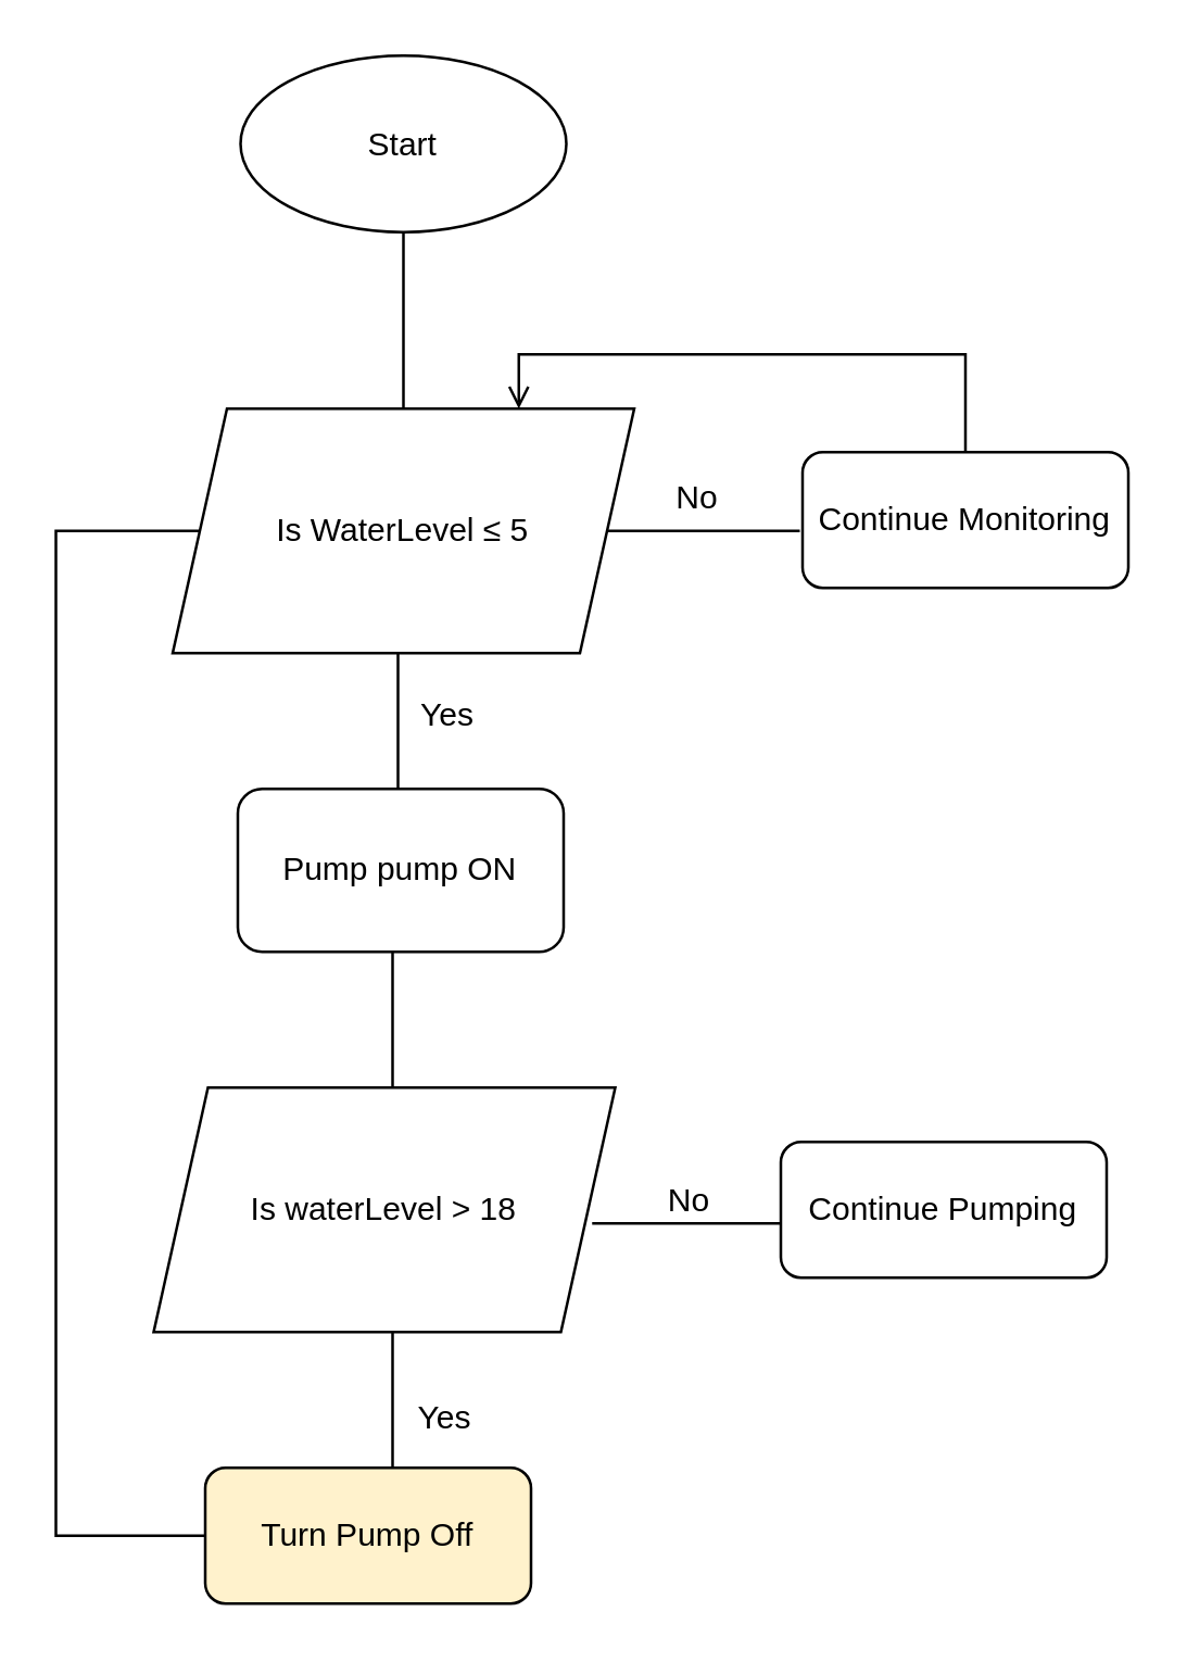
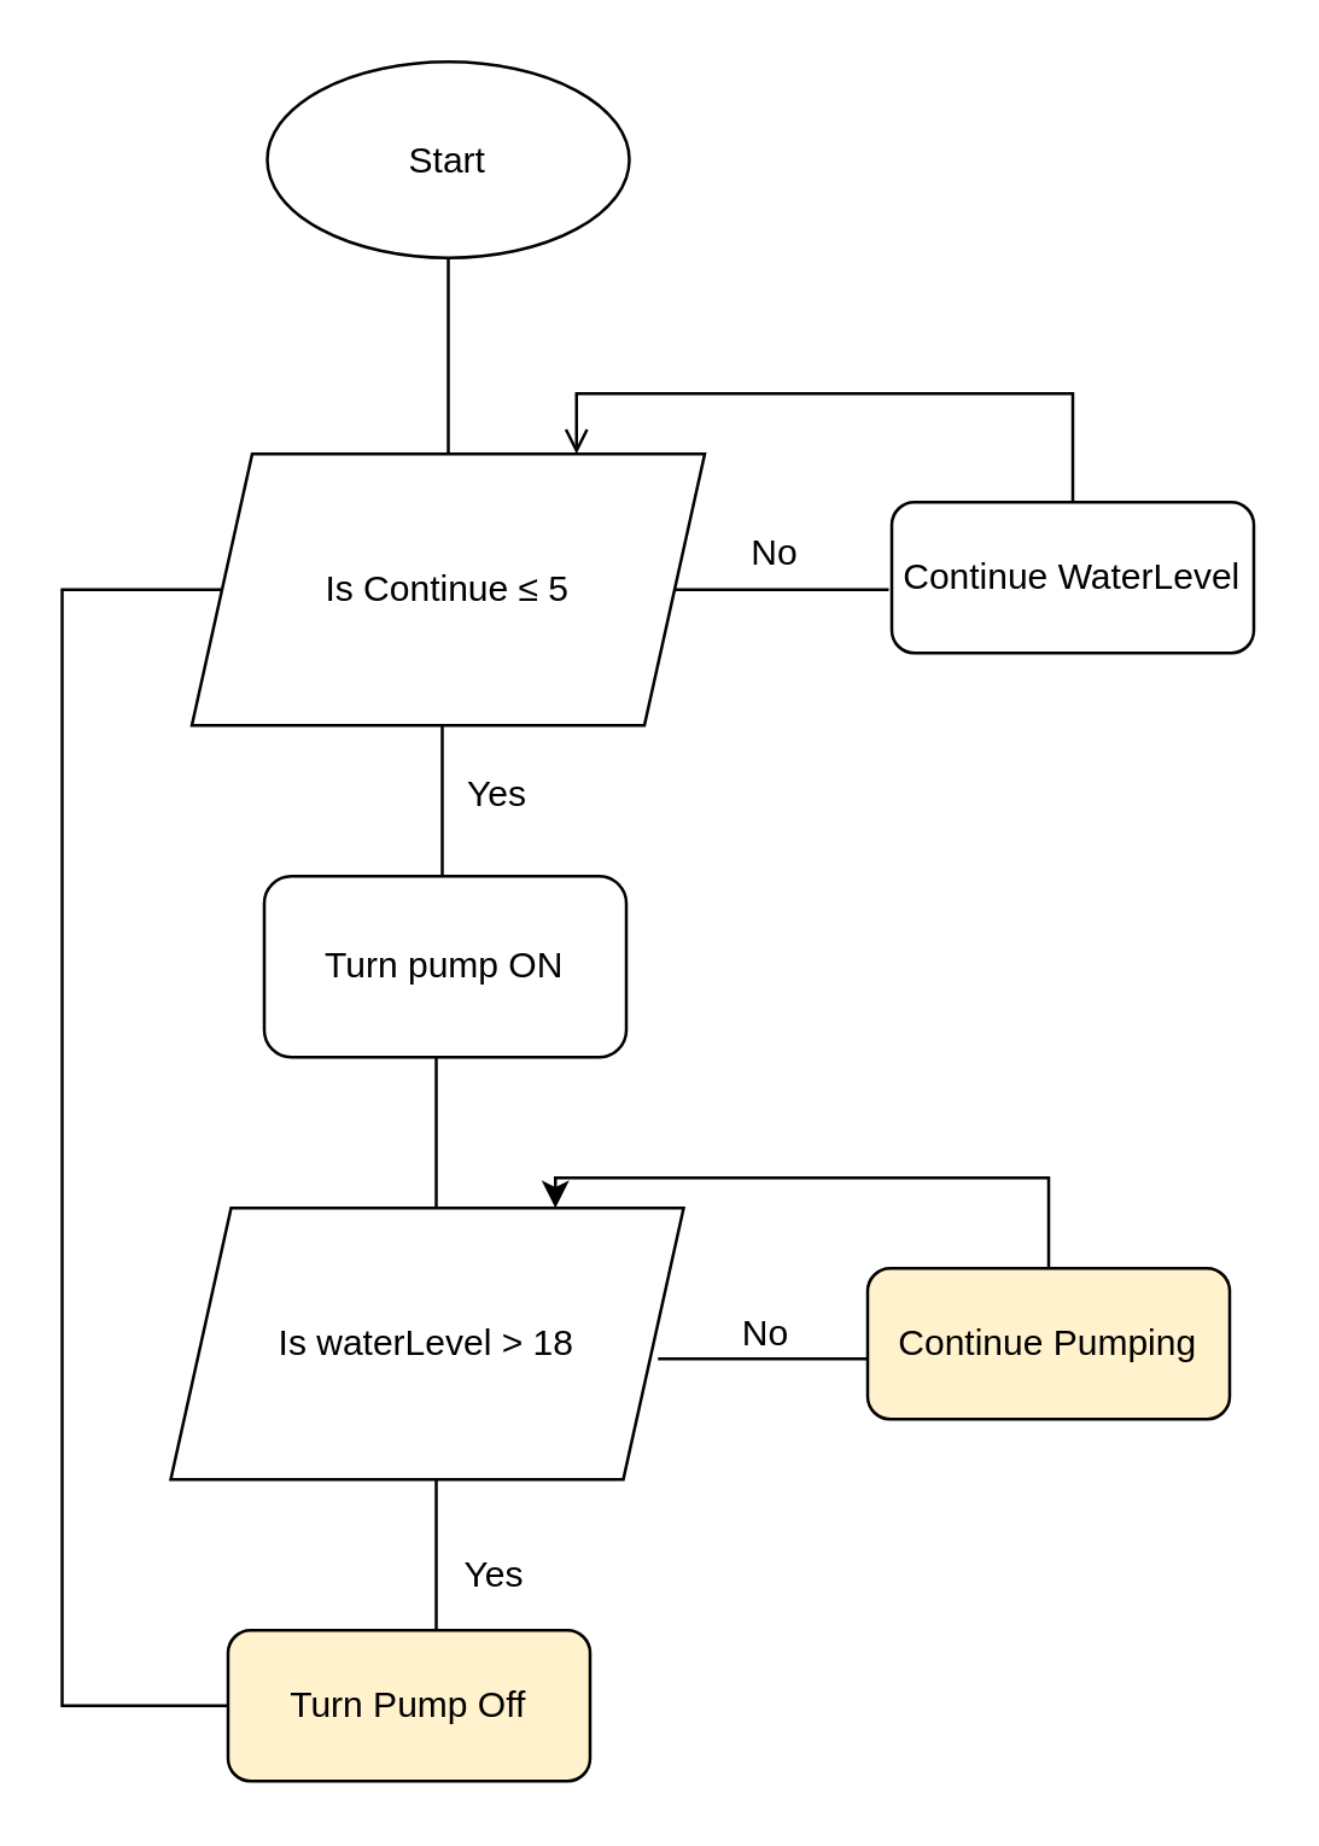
- <mxCell id="16" value="Continue Monitoring" style="rounded=1;whiteSpace=wrap;html=1;" vertex="1" parent="1"><mxGeometry x="295" y="166" width="120" height="50" as="geometry" /></mxCell>
+ <mxCell id="16" value="Continue WaterLevel" style="rounded=1;whiteSpace=wrap;html=1;" vertex="1" parent="1"><mxGeometry x="295" y="166" width="120" height="50" as="geometry" /></mxCell>
- <mxCell id="4" value="Is WaterLevel ≤ 5" style="shape=parallelogram;perimeter=parallelogramPerimeter;whiteSpace=wrap;html=1;fixedSize=1;fontStyle=0;fontSize=12;" vertex="1" parent="1"><mxGeometry x="63" y="150" width="170" height="90" as="geometry" /></mxCell>
+ <mxCell id="4" value="Is Continue ≤ 5" style="shape=parallelogram;perimeter=parallelogramPerimeter;whiteSpace=wrap;html=1;fixedSize=1;fontStyle=0;fontSize=12;" vertex="1" parent="1"><mxGeometry x="63" y="150" width="170" height="90" as="geometry" /></mxCell>
- <mxCell id="21" value="Pump pump ON" style="rounded=1;whiteSpace=wrap;html=1;" vertex="1" parent="1"><mxGeometry x="87" y="290" width="120" height="60" as="geometry" /></mxCell>
+ <mxCell id="21" value="Turn pump ON" style="rounded=1;whiteSpace=wrap;html=1;" vertex="1" parent="1"><mxGeometry x="87" y="290" width="120" height="60" as="geometry" /></mxCell>
+ <mxCell id="17" style="edgeStyle=orthogonalEdgeStyle;rounded=0;orthogonalLoop=1;jettySize=auto;html=1;entryX=0.75;entryY=0;entryDx=0;entryDy=0;exitX=0.5;exitY=0;exitDx=0;exitDy=0;" edge="1" parent="1" source="18" target="10"><mxGeometry relative="1" as="geometry"><Array as="points"><mxPoint x="347" y="390" /><mxPoint x="184" y="390" /></Array></mxGeometry></mxCell>
- <mxCell id="18" value="Continue Pumping" style="rounded=1;whiteSpace=wrap;html=1;" vertex="1" parent="1"><mxGeometry x="287" y="420" width="120" height="50" as="geometry" /></mxCell>
+ <mxCell id="18" value="Continue Pumping" style="rounded=1;whiteSpace=wrap;html=1;fillColor=#fff2cc;" vertex="1" parent="1"><mxGeometry x="287" y="420" width="120" height="50" as="geometry" /></mxCell>
